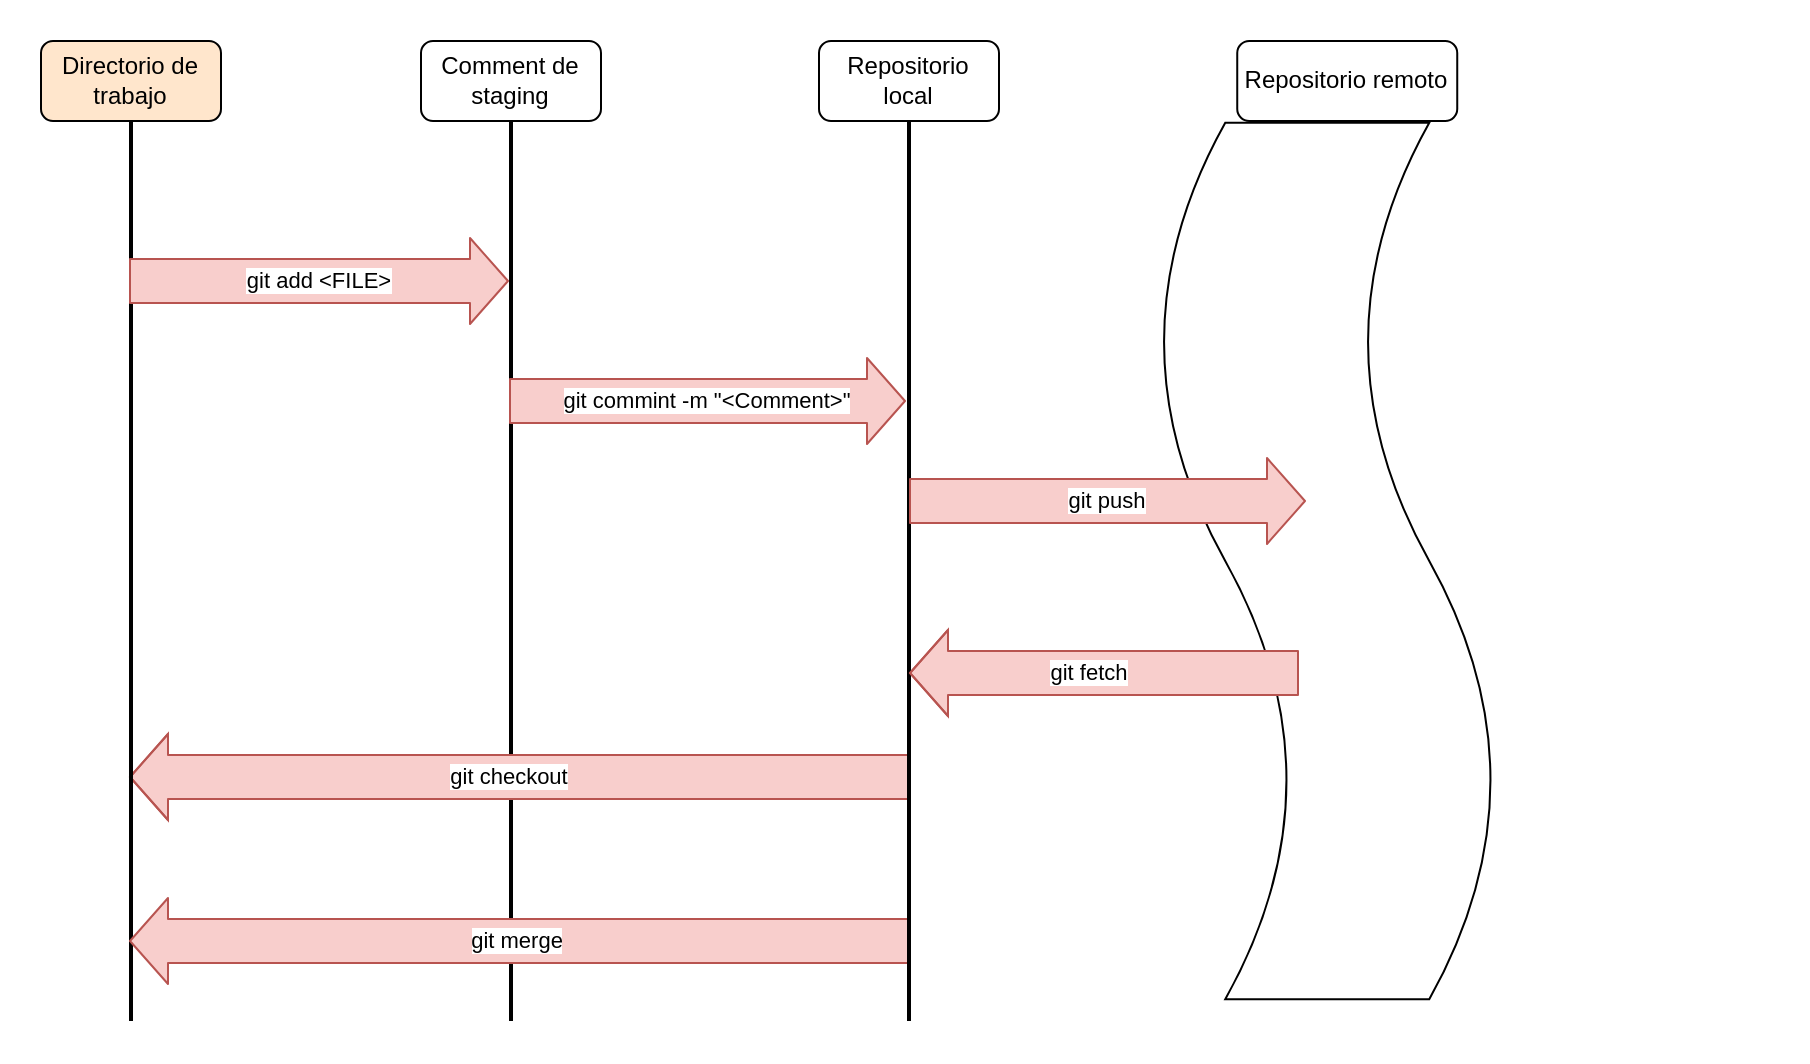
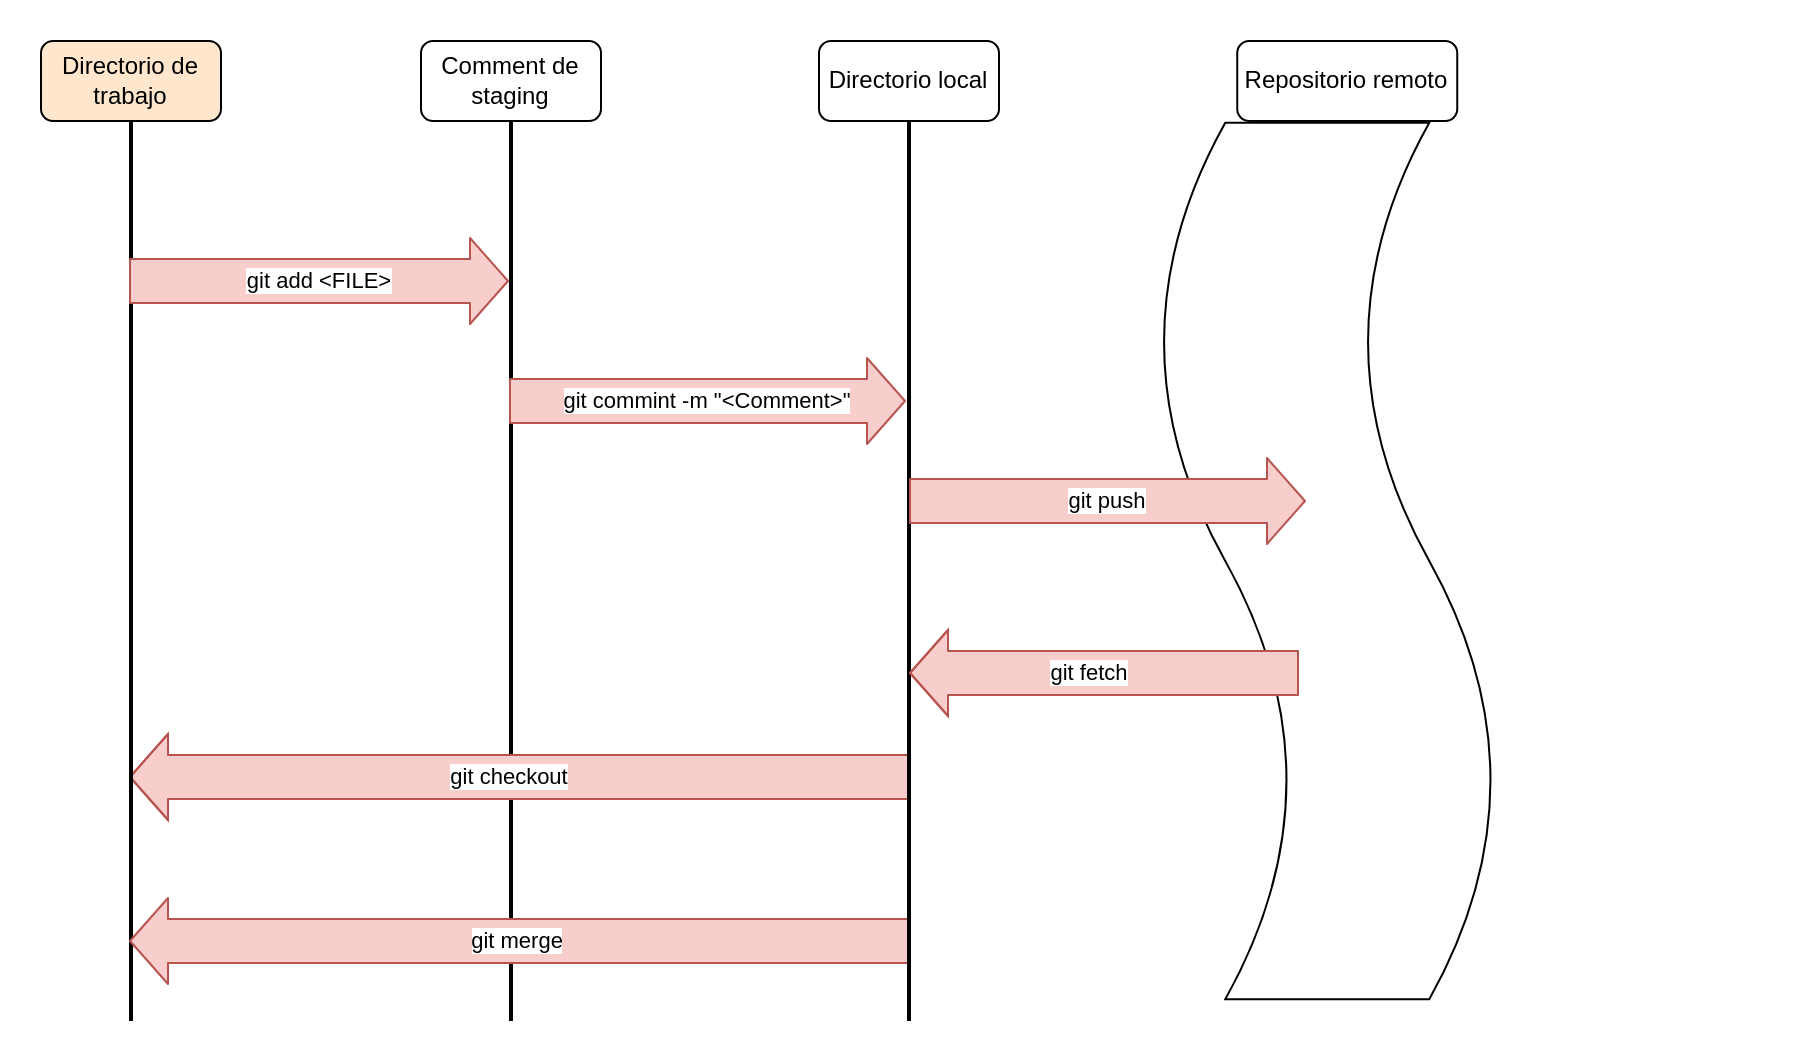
- <mxCell id="12" value="Repositorio local" style="rounded=1;whiteSpace=wrap;html=1;" vertex="1" parent="1"><mxGeometry x="409" y="20" width="90" height="40" as="geometry" /></mxCell>
+ <mxCell id="12" value="Directorio local" style="rounded=1;whiteSpace=wrap;html=1;" vertex="1" parent="1"><mxGeometry x="409" y="20" width="90" height="40" as="geometry" /></mxCell>
